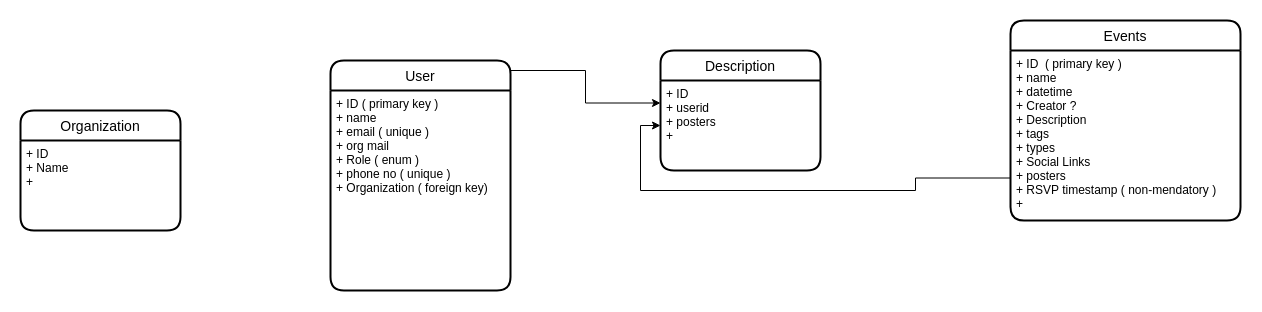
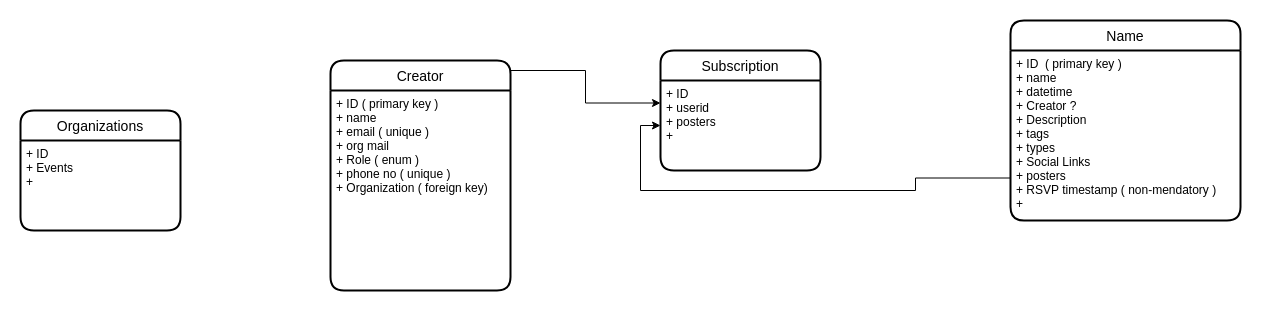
- <mxCell id="4" value="Events" style="swimlane;childLayout=stackLayout;horizontal=1;startSize=30;horizontalStack=0;rounded=1;fontSize=14;fontStyle=0;strokeWidth=2;resizeParent=0;resizeLast=1;shadow=0;dashed=0;align=center;" vertex="1" parent="1"><mxGeometry x="1010" y="20" width="230" height="200" as="geometry" /></mxCell>
+ <mxCell id="4" value="Name" style="swimlane;childLayout=stackLayout;horizontal=1;startSize=30;horizontalStack=0;rounded=1;fontSize=14;fontStyle=0;strokeWidth=2;resizeParent=0;resizeLast=1;shadow=0;dashed=0;align=center;" vertex="1" parent="1"><mxGeometry x="1010" y="20" width="230" height="200" as="geometry" /></mxCell>
- <mxCell id="8" value="Description" style="swimlane;childLayout=stackLayout;horizontal=1;startSize=30;horizontalStack=0;rounded=1;fontSize=14;fontStyle=0;strokeWidth=2;resizeParent=0;resizeLast=1;shadow=0;dashed=0;align=center;" vertex="1" parent="1"><mxGeometry x="660" y="50" width="160" height="120" as="geometry" /></mxCell>
+ <mxCell id="8" value="Subscription" style="swimlane;childLayout=stackLayout;horizontal=1;startSize=30;horizontalStack=0;rounded=1;fontSize=14;fontStyle=0;strokeWidth=2;resizeParent=0;resizeLast=1;shadow=0;dashed=0;align=center;" vertex="1" parent="1"><mxGeometry x="660" y="50" width="160" height="120" as="geometry" /></mxCell>
- <mxCell id="2" value="User" style="swimlane;childLayout=stackLayout;horizontal=1;startSize=30;horizontalStack=0;rounded=1;fontSize=14;fontStyle=0;strokeWidth=2;resizeParent=0;resizeLast=1;shadow=0;dashed=0;align=center;" vertex="1" parent="1"><mxGeometry x="330" y="60" width="180" height="230" as="geometry" /></mxCell>
+ <mxCell id="2" value="Creator" style="swimlane;childLayout=stackLayout;horizontal=1;startSize=30;horizontalStack=0;rounded=1;fontSize=14;fontStyle=0;strokeWidth=2;resizeParent=0;resizeLast=1;shadow=0;dashed=0;align=center;" vertex="1" parent="1"><mxGeometry x="330" y="60" width="180" height="230" as="geometry" /></mxCell>
- <mxCell id="6" value="Organization" style="swimlane;childLayout=stackLayout;horizontal=1;startSize=30;horizontalStack=0;rounded=1;fontSize=14;fontStyle=0;strokeWidth=2;resizeParent=0;resizeLast=1;shadow=0;dashed=0;align=center;" vertex="1" parent="1"><mxGeometry x="20" y="110" width="160" height="120" as="geometry" /></mxCell>
+ <mxCell id="6" value="Organizations" style="swimlane;childLayout=stackLayout;horizontal=1;startSize=30;horizontalStack=0;rounded=1;fontSize=14;fontStyle=0;strokeWidth=2;resizeParent=0;resizeLast=1;shadow=0;dashed=0;align=center;" vertex="1" parent="1"><mxGeometry x="20" y="110" width="160" height="120" as="geometry" /></mxCell>
- <mxCell id="7" value="+ ID&#10;+ Name&#10;+" style="align=left;strokeColor=none;fillColor=none;spacingLeft=4;fontSize=12;verticalAlign=top;resizable=0;rotatable=0;part=1;" vertex="1" parent="6"><mxGeometry y="30" width="160" height="90" as="geometry" /></mxCell>
+ <mxCell id="7" value="+ ID&#10;+ Events&#10;+" style="align=left;strokeColor=none;fillColor=none;spacingLeft=4;fontSize=12;verticalAlign=top;resizable=0;rotatable=0;part=1;" vertex="1" parent="6"><mxGeometry y="30" width="160" height="90" as="geometry" /></mxCell>
